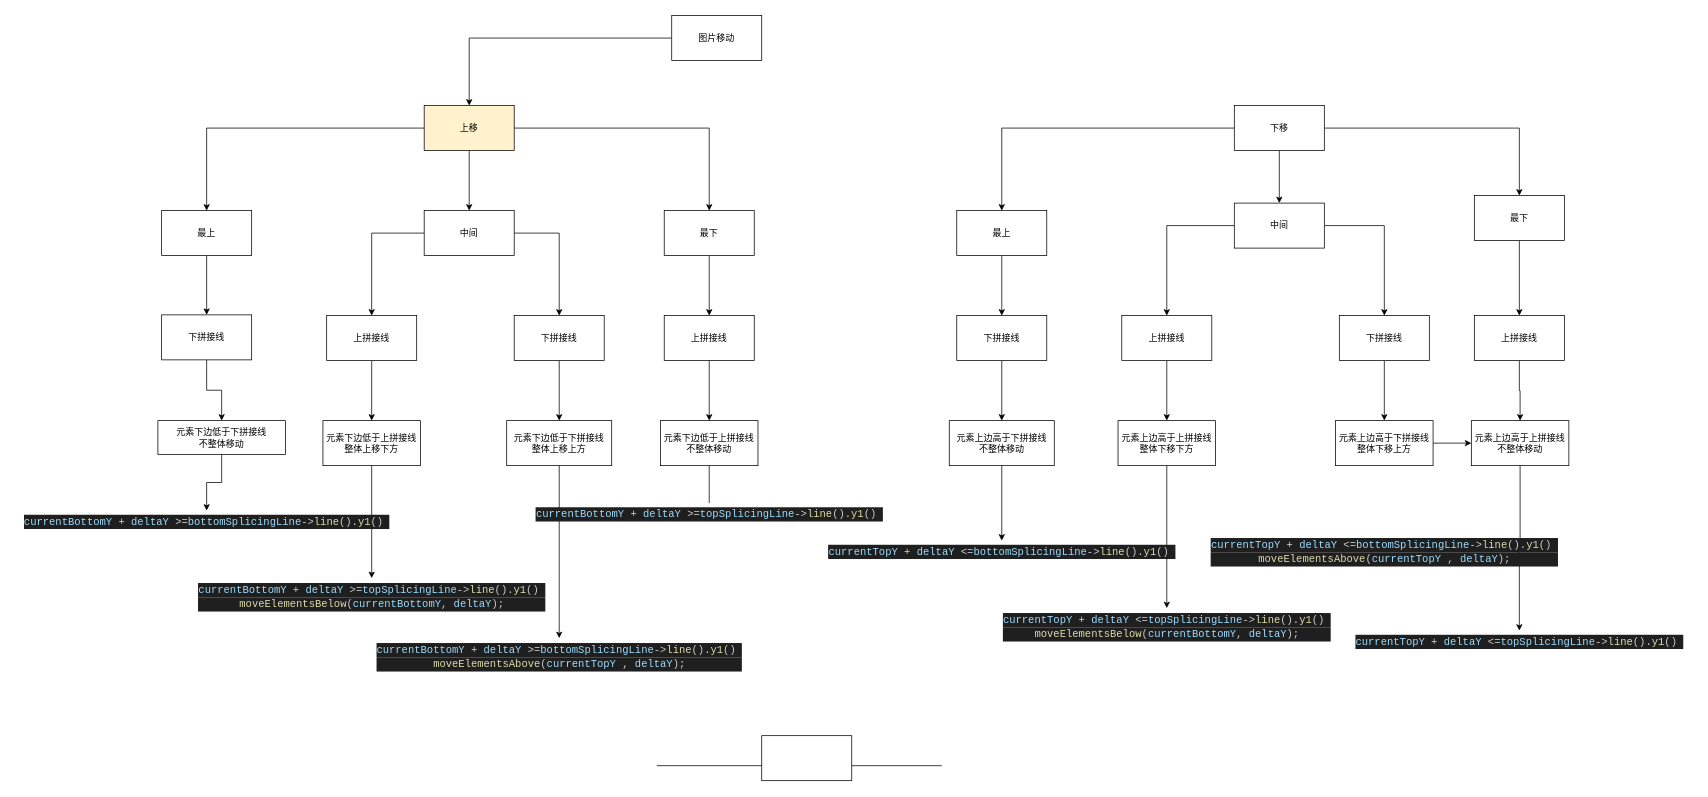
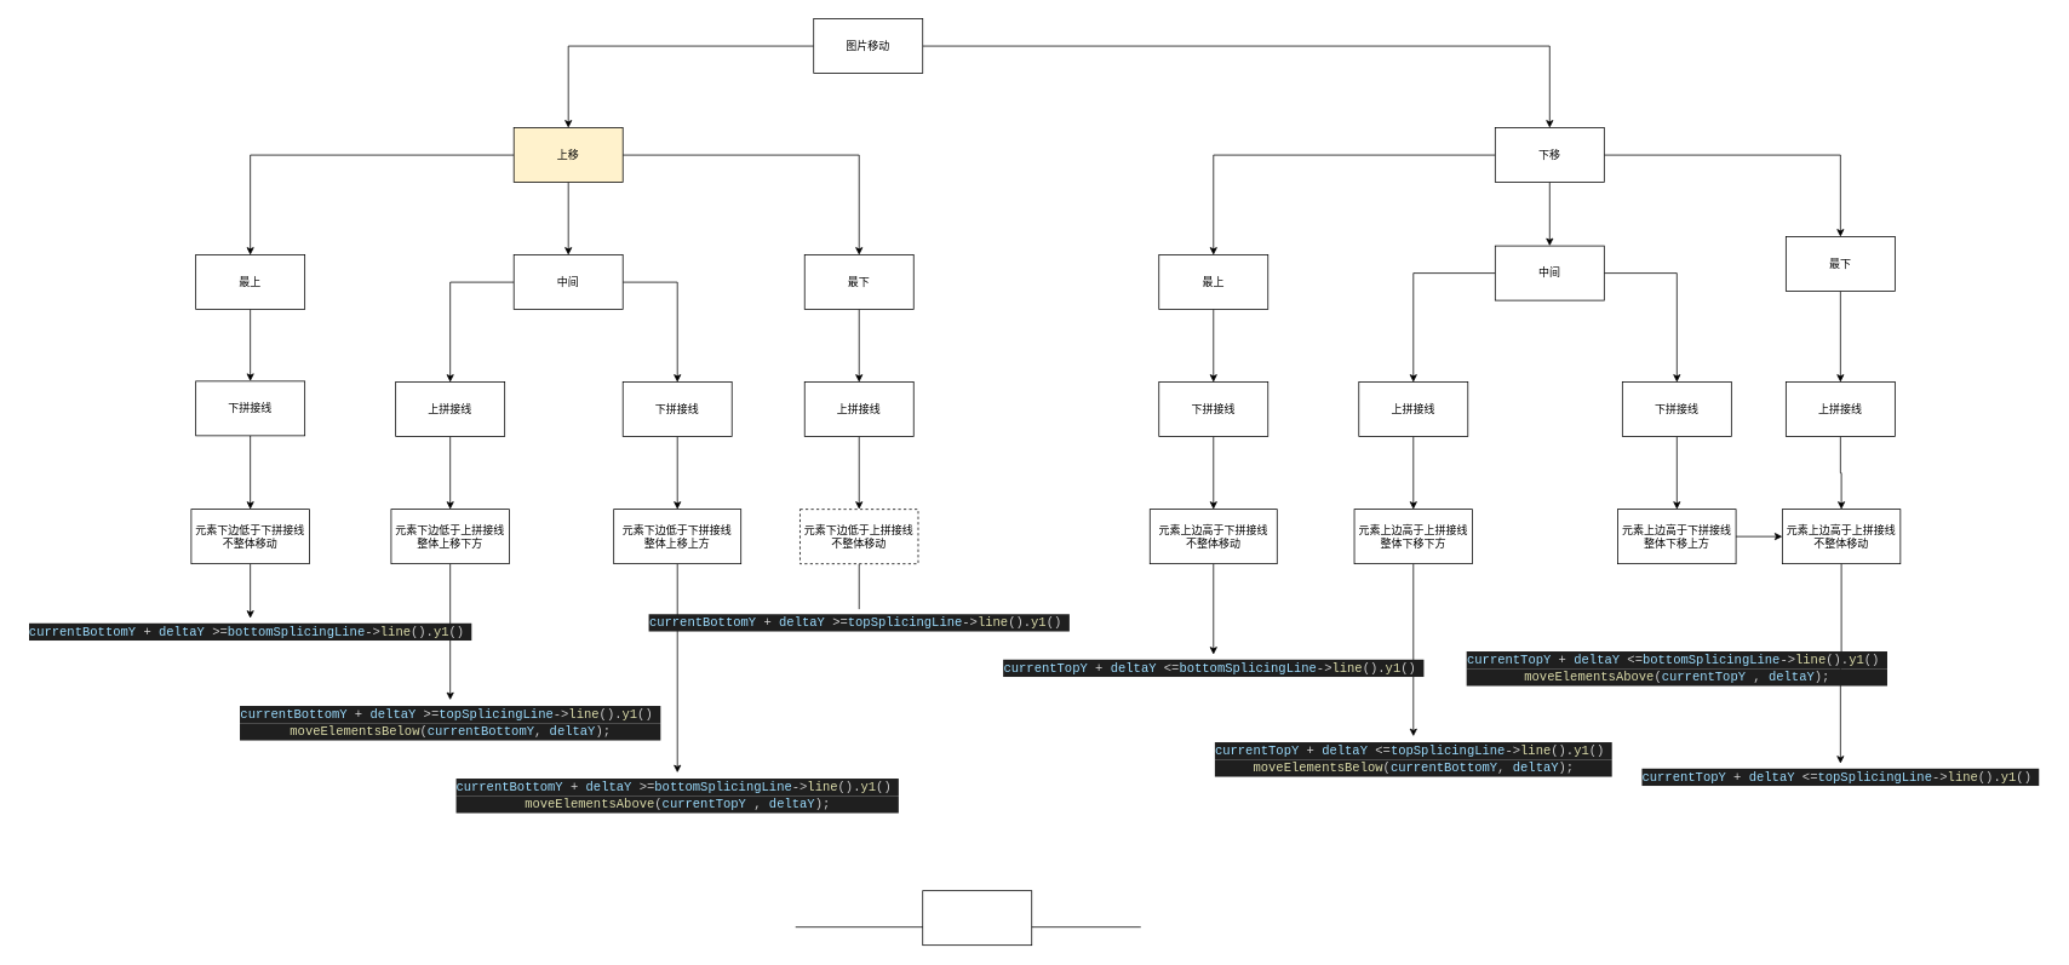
+ <mxCell id="3" value="" style="edgeStyle=orthogonalEdgeStyle;rounded=0;orthogonalLoop=1;jettySize=auto;html=1;" parent="1" source="4" target="12" edge="1"><mxGeometry relative="1" as="geometry" /></mxCell>
- <mxCell id="44" value="元素下边低于下拼接线&lt;div&gt;不整体移动&lt;/div&gt;" style="whiteSpace=wrap;html=1;rounded=0;" parent="1" vertex="1"><mxGeometry x="210" y="560" width="170" height="45" as="geometry" /></mxCell>
+ <mxCell id="44" value="元素下边低于下拼接线&lt;div&gt;不整体移动&lt;/div&gt;" style="whiteSpace=wrap;html=1;rounded=0;" parent="1" vertex="1"><mxGeometry x="210" y="560" width="130" height="60" as="geometry" /></mxCell>
- <mxCell id="53" value="元素下边低于上拼接线&lt;div&gt;不整体移动&lt;/div&gt;" style="whiteSpace=wrap;html=1;rounded=0;" parent="1" vertex="1"><mxGeometry x="880" y="560" width="130" height="60" as="geometry" /></mxCell>
+ <mxCell id="53" value="元素下边低于上拼接线&lt;div&gt;不整体移动&lt;/div&gt;" style="whiteSpace=wrap;html=1;rounded=0;dashed=1;" parent="1" vertex="1"><mxGeometry x="880" y="560" width="130" height="60" as="geometry" /></mxCell>
